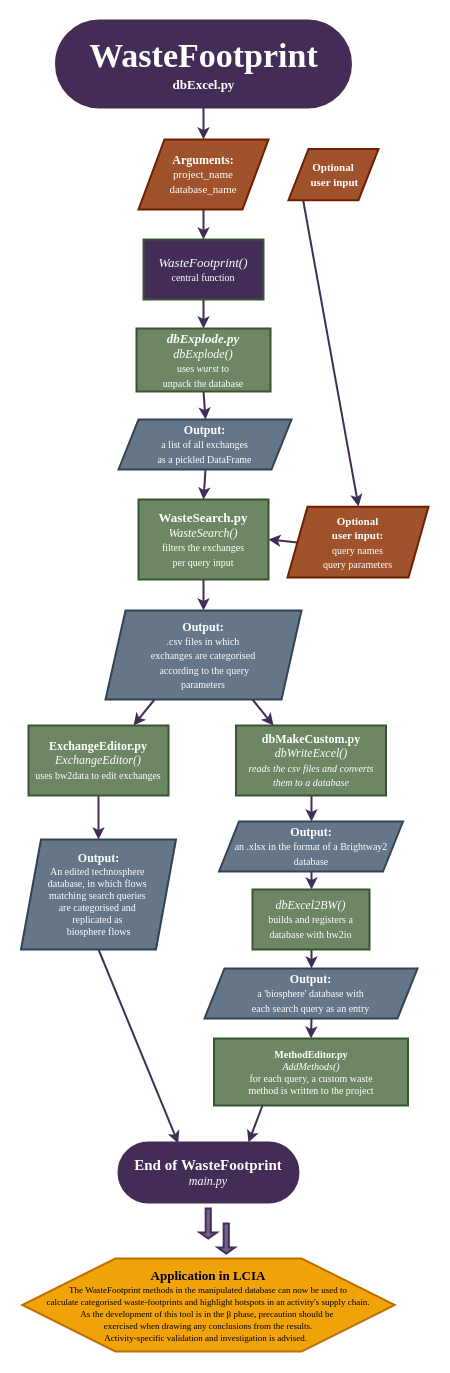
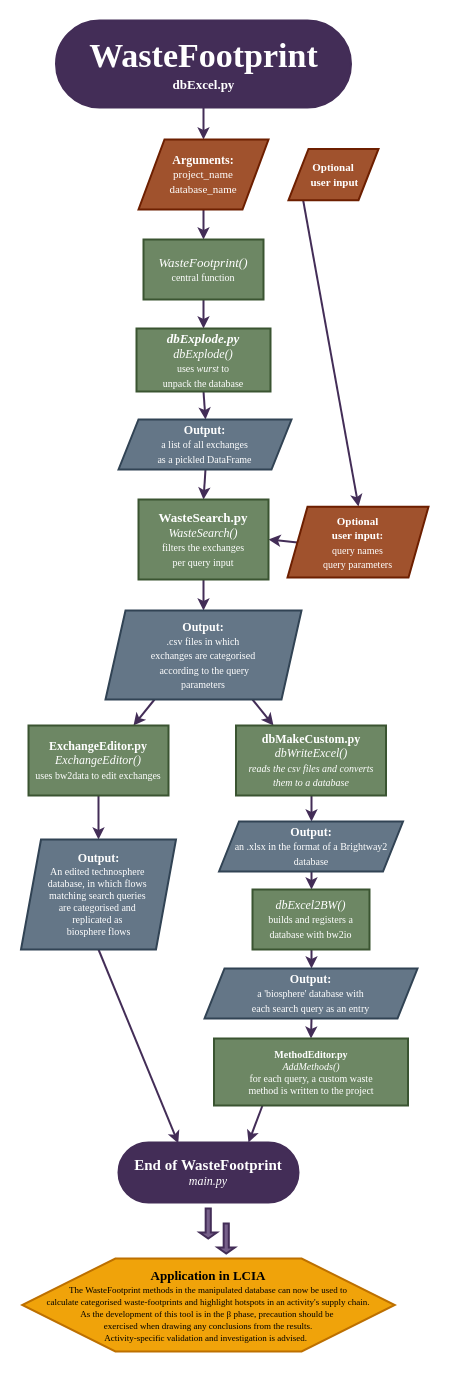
- <mxCell id="9" value="&lt;i style=&quot;font-size: 13px;&quot;&gt;WasteFootprint()&lt;br&gt;&lt;/i&gt;&lt;font style=&quot;font-size: 10px;&quot;&gt;central function&lt;/font&gt;" style="whiteSpace=wrap;html=1;rounded=0;snapToPoint=1;comic=0;fillColor=#432d57;strokeColor=#3A5431;fontColor=#ffffff;labelBackgroundColor=none;strokeWidth=2;spacing=5;fontFamily=Lucida Console;" parent="1" vertex="1"><mxGeometry x="143" y="239" width="120" height="60" as="geometry" /></mxCell>
+ <mxCell id="9" value="&lt;i style=&quot;font-size: 13px;&quot;&gt;WasteFootprint()&lt;br&gt;&lt;/i&gt;&lt;font style=&quot;font-size: 10px;&quot;&gt;central function&lt;/font&gt;" style="whiteSpace=wrap;html=1;rounded=0;snapToPoint=1;comic=0;fillColor=#6d8764;strokeColor=#3A5431;fontColor=#ffffff;labelBackgroundColor=none;strokeWidth=2;spacing=5;fontFamily=Lucida Console;" parent="1" vertex="1"><mxGeometry x="143" y="239" width="120" height="60" as="geometry" /></mxCell>
